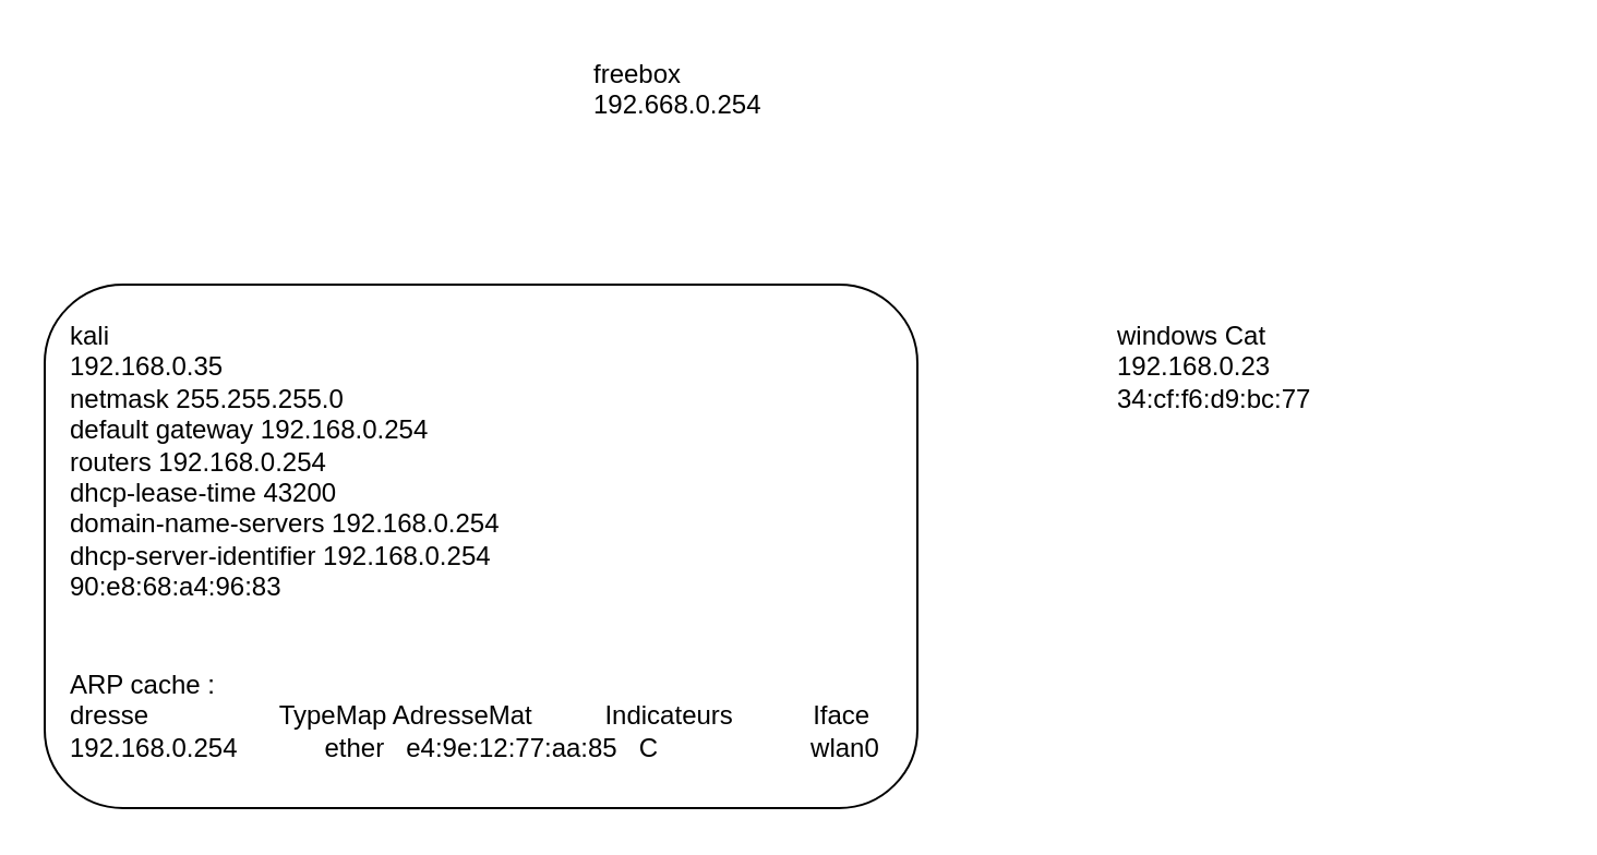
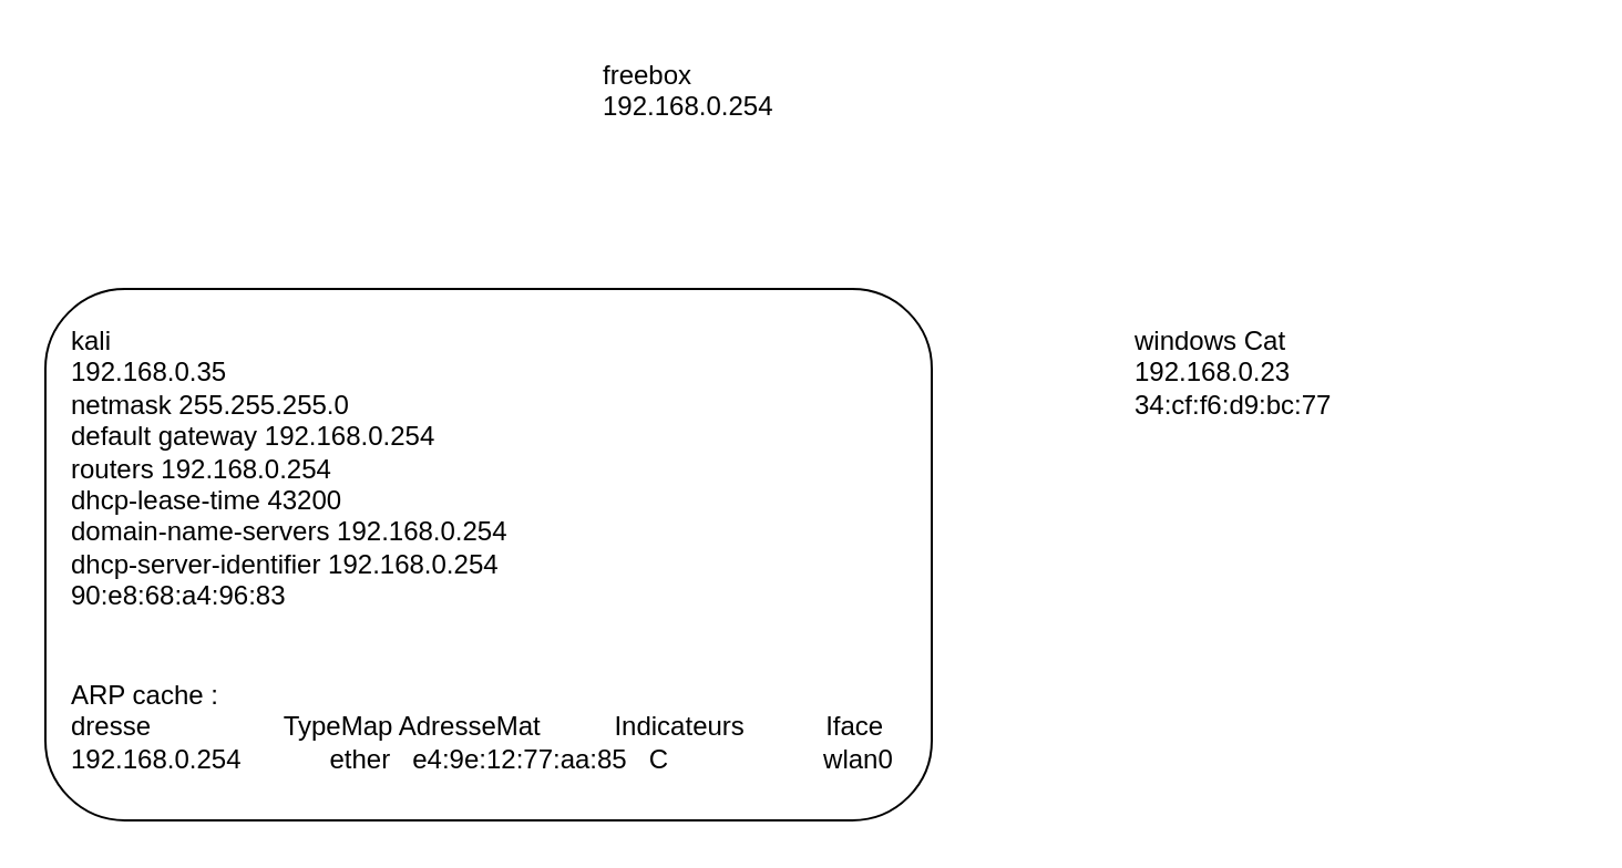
- <mxCell id="3" value="&lt;div&gt;freebox&lt;/div&gt;&lt;div&gt;192.668.0.254&lt;br&gt;&lt;/div&gt;" style="text;html=1;strokeColor=none;fillColor=none;align=left;verticalAlign=top;whiteSpace=wrap;rounded=0;" parent="1" vertex="1"><mxGeometry x="270" y="20" width="200" height="100" as="geometry" /></mxCell>
+ <mxCell id="3" value="&lt;div&gt;freebox&lt;/div&gt;&lt;div&gt;192.168.0.254&lt;br&gt;&lt;/div&gt;" style="text;html=1;strokeColor=none;fillColor=none;align=left;verticalAlign=top;whiteSpace=wrap;rounded=0;" parent="1" vertex="1"><mxGeometry x="270" y="20" width="200" height="100" as="geometry" /></mxCell>
